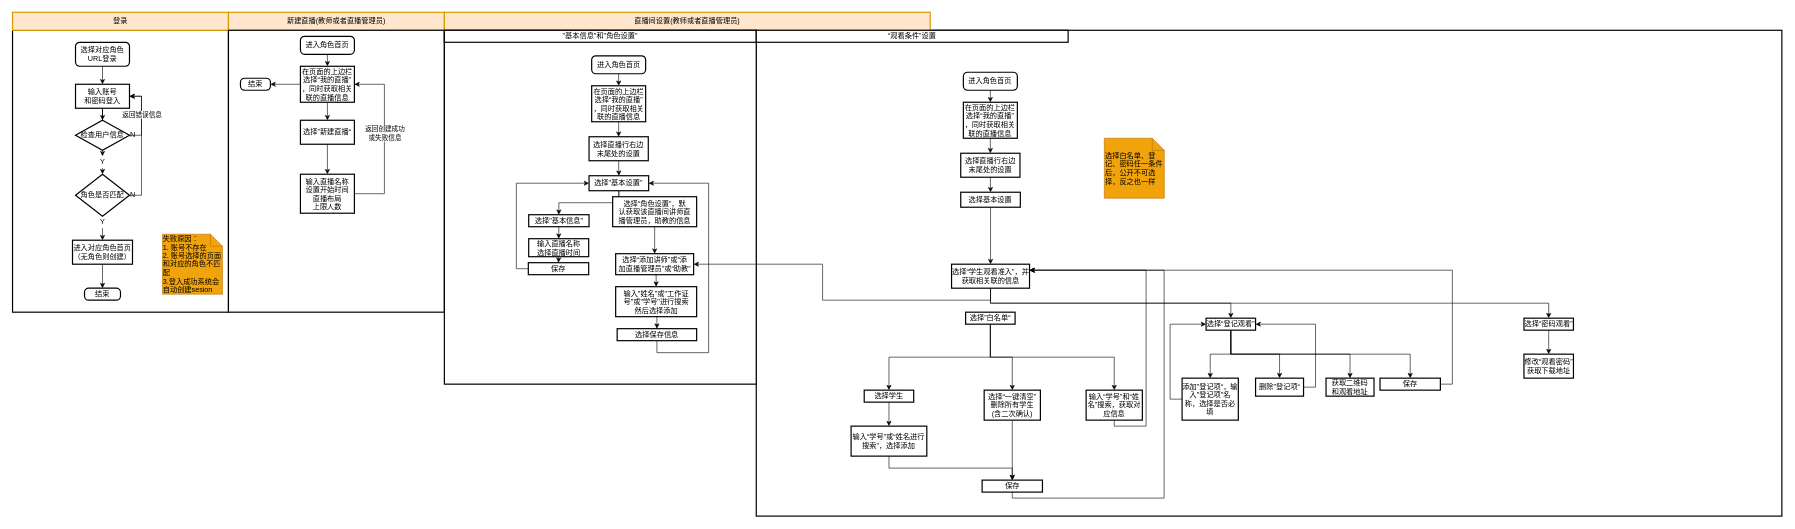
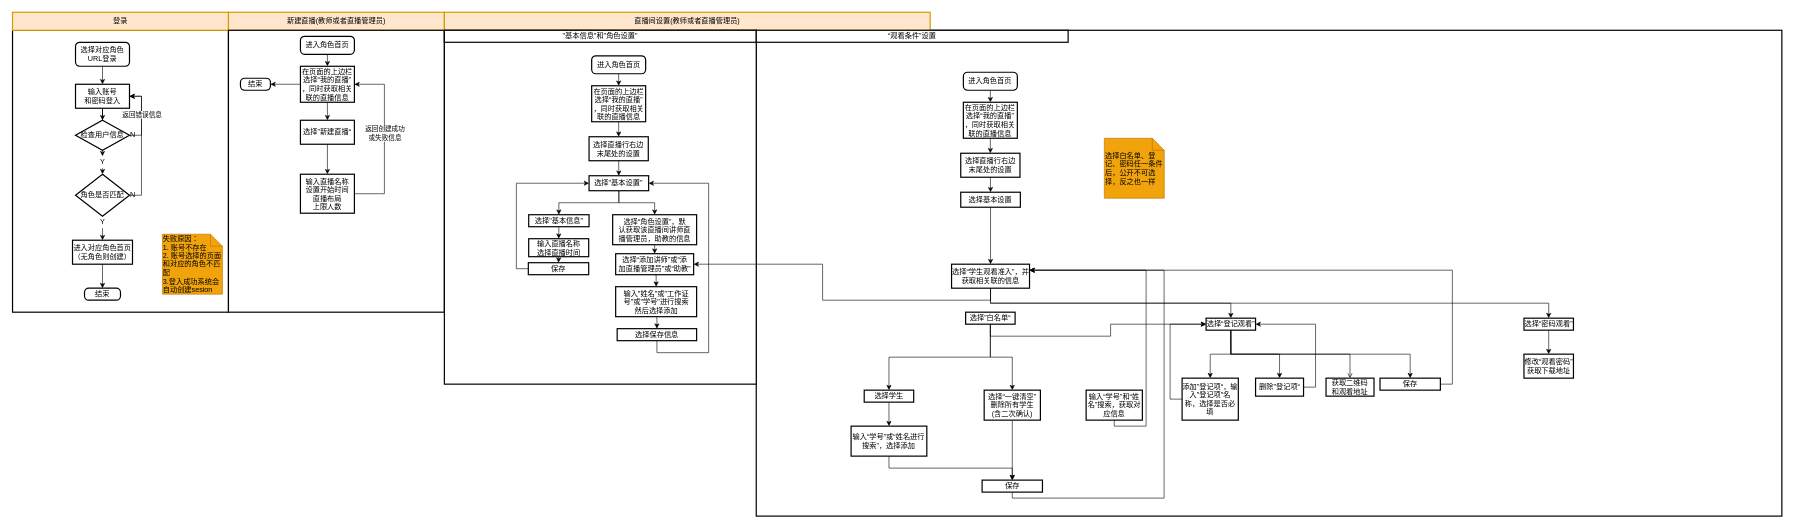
- <mxCell id="57" value="选择“角色设置”，默&lt;br&gt;认获取该直播间讲师直&lt;br&gt;播管理员，助教的信息" style="rounded=0;whiteSpace=wrap;html=1;absoluteArcSize=1;arcSize=14;strokeWidth=2;" vertex="1" parent="1"><mxGeometry x="1020.6" y="327.5" width="140" height="50" as="geometry" /></mxCell>
+ <mxCell id="57" value="选择“角色设置”，默&lt;br&gt;认获取该直播间讲师直&lt;br&gt;播管理员，助教的信息" style="rounded=0;whiteSpace=wrap;html=1;absoluteArcSize=1;arcSize=14;strokeWidth=2;" vertex="1" parent="1"><mxGeometry x="1020.6" y="357.5" width="140" height="50" as="geometry" /></mxCell>
- <mxCell id="94" style="edgeStyle=orthogonalEdgeStyle;rounded=0;orthogonalLoop=1;jettySize=auto;html=1;exitX=0.5;exitY=1;exitDx=0;exitDy=0;entryX=0.5;entryY=0;entryDx=0;entryDy=0;" edge="1" parent="1" source="95" target="104"><mxGeometry relative="1" as="geometry" /></mxCell>
+ <mxCell id="94" style="edgeStyle=orthogonalEdgeStyle;rounded=0;orthogonalLoop=1;jettySize=auto;html=1;exitX=0.5;exitY=1;exitDx=0;exitDy=0;entryX=0.5;entryY=0;entryDx=0;entryDy=0;endArrow=open;" edge="1" parent="1" source="95" target="104"><mxGeometry relative="1" as="geometry" /></mxCell>
- <mxCell id="79" style="edgeStyle=orthogonalEdgeStyle;rounded=0;orthogonalLoop=1;jettySize=auto;html=1;exitX=0.5;exitY=1;exitDx=0;exitDy=0;entryX=0.5;entryY=0;entryDx=0;entryDy=0;" edge="1" parent="1" source="80" target="88"><mxGeometry relative="1" as="geometry" /></mxCell>
+ <mxCell id="79" style="edgeStyle=orthogonalEdgeStyle;rounded=0;orthogonalLoop=1;jettySize=auto;html=1;exitX=0.5;exitY=1;exitDx=0;exitDy=0;" edge="1" parent="1" source="80" target="95"><mxGeometry relative="1" as="geometry" /></mxCell>
